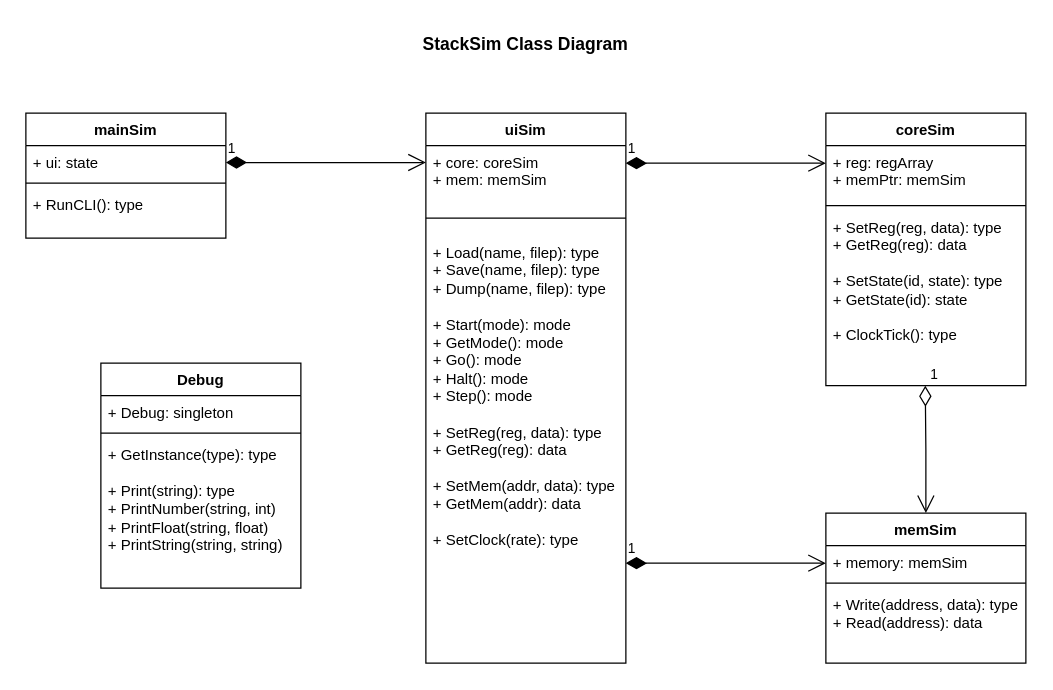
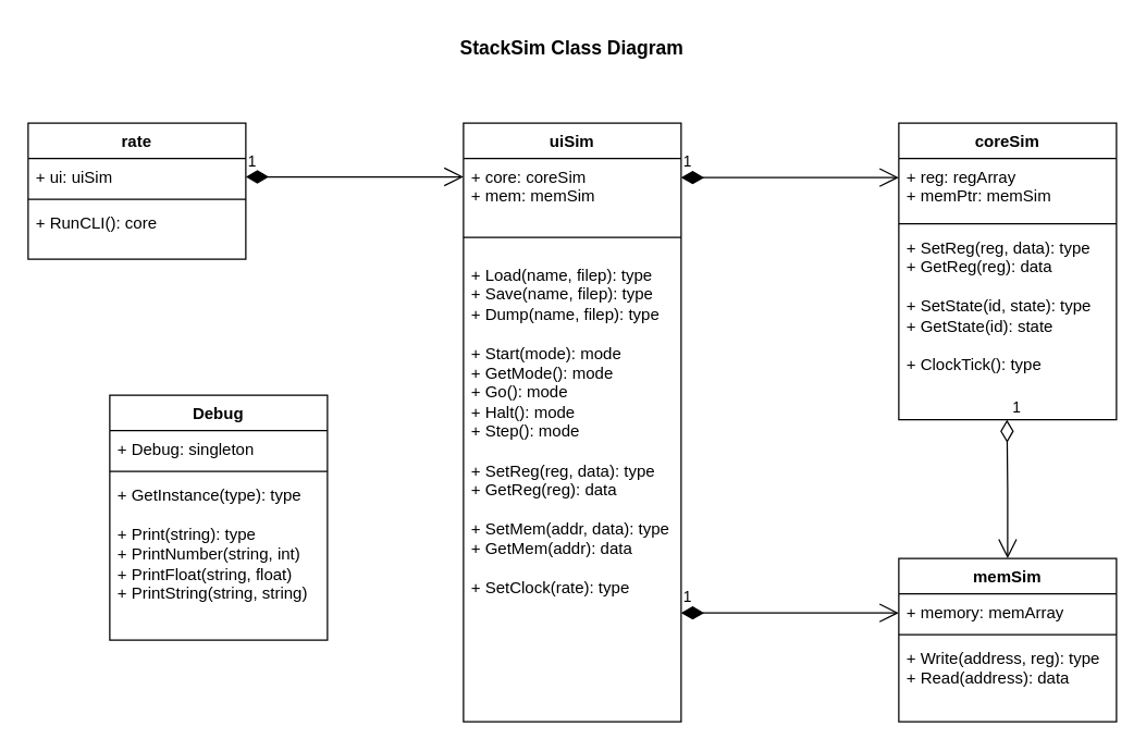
- <mxCell id="23" value="mainSim" style="swimlane;fontStyle=1;align=center;verticalAlign=top;childLayout=stackLayout;horizontal=1;startSize=26;horizontalStack=0;resizeParent=1;resizeParentMax=0;resizeLast=0;collapsible=1;marginBottom=0;whiteSpace=wrap;html=1;" parent="1" vertex="1"><mxGeometry x="20" y="90" width="160" height="100" as="geometry" /></mxCell>
+ <mxCell id="23" value="rate" style="swimlane;fontStyle=1;align=center;verticalAlign=top;childLayout=stackLayout;horizontal=1;startSize=26;horizontalStack=0;resizeParent=1;resizeParentMax=0;resizeLast=0;collapsible=1;marginBottom=0;whiteSpace=wrap;html=1;" parent="1" vertex="1"><mxGeometry x="20" y="90" width="160" height="100" as="geometry" /></mxCell>
- <mxCell id="24" value="+ ui: state" style="text;strokeColor=none;fillColor=none;align=left;verticalAlign=top;spacingLeft=4;spacingRight=4;overflow=hidden;rotatable=0;points=[[0,0.5],[1,0.5]];portConstraint=eastwest;whiteSpace=wrap;html=1;" parent="23" vertex="1"><mxGeometry y="26" width="160" height="26" as="geometry" /></mxCell>
+ <mxCell id="24" value="+ ui: uiSim" style="text;strokeColor=none;fillColor=none;align=left;verticalAlign=top;spacingLeft=4;spacingRight=4;overflow=hidden;rotatable=0;points=[[0,0.5],[1,0.5]];portConstraint=eastwest;whiteSpace=wrap;html=1;" parent="23" vertex="1"><mxGeometry y="26" width="160" height="26" as="geometry" /></mxCell>
- <mxCell id="26" value="+ RunCLI(): type" style="text;strokeColor=none;fillColor=none;align=left;verticalAlign=top;spacingLeft=4;spacingRight=4;overflow=hidden;rotatable=0;points=[[0,0.5],[1,0.5]];portConstraint=eastwest;whiteSpace=wrap;html=1;" parent="23" vertex="1"><mxGeometry y="60" width="160" height="40" as="geometry" /></mxCell>
+ <mxCell id="26" value="+ RunCLI(): core" style="text;strokeColor=none;fillColor=none;align=left;verticalAlign=top;spacingLeft=4;spacingRight=4;overflow=hidden;rotatable=0;points=[[0,0.5],[1,0.5]];portConstraint=eastwest;whiteSpace=wrap;html=1;" parent="23" vertex="1"><mxGeometry y="60" width="160" height="40" as="geometry" /></mxCell>
- <mxCell id="11" value="+ memory: memSim" style="text;strokeColor=none;fillColor=none;align=left;verticalAlign=top;spacingLeft=4;spacingRight=4;overflow=hidden;rotatable=0;points=[[0,0.5],[1,0.5]];portConstraint=eastwest;whiteSpace=wrap;html=1;" parent="10" vertex="1"><mxGeometry y="26" width="160" height="26" as="geometry" /></mxCell>
+ <mxCell id="11" value="+ memory: memArray" style="text;strokeColor=none;fillColor=none;align=left;verticalAlign=top;spacingLeft=4;spacingRight=4;overflow=hidden;rotatable=0;points=[[0,0.5],[1,0.5]];portConstraint=eastwest;whiteSpace=wrap;html=1;" parent="10" vertex="1"><mxGeometry y="26" width="160" height="26" as="geometry" /></mxCell>
- <mxCell id="13" value="+ Write(address, data): type&lt;div&gt;+ Read(address): data&lt;/div&gt;" style="text;strokeColor=none;fillColor=none;align=left;verticalAlign=top;spacingLeft=4;spacingRight=4;overflow=hidden;rotatable=0;points=[[0,0.5],[1,0.5]];portConstraint=eastwest;whiteSpace=wrap;html=1;" parent="10" vertex="1"><mxGeometry y="60" width="160" height="60" as="geometry" /></mxCell>
+ <mxCell id="13" value="+ Write(address, reg): type&lt;div&gt;+ Read(address): data&lt;/div&gt;" style="text;strokeColor=none;fillColor=none;align=left;verticalAlign=top;spacingLeft=4;spacingRight=4;overflow=hidden;rotatable=0;points=[[0,0.5],[1,0.5]];portConstraint=eastwest;whiteSpace=wrap;html=1;" parent="10" vertex="1"><mxGeometry y="60" width="160" height="60" as="geometry" /></mxCell>
